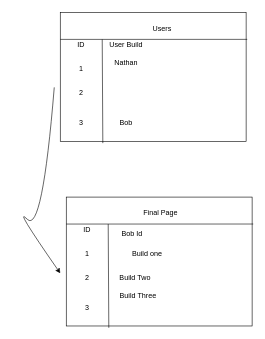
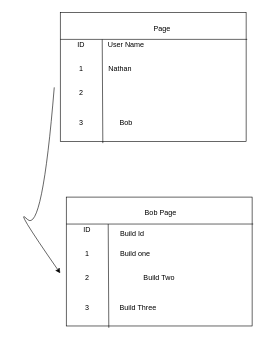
- <mxCell id="3" value="Users" style="text;html=1;strokeColor=none;fillColor=none;align=center;verticalAlign=middle;whiteSpace=wrap;rounded=0;" vertex="1" parent="1"><mxGeometry x="145" y="20" width="250" height="55" as="geometry" /></mxCell>
+ <mxCell id="3" value="Page" style="text;html=1;strokeColor=none;fillColor=none;align=center;verticalAlign=middle;whiteSpace=wrap;rounded=0;" vertex="1" parent="1"><mxGeometry x="145" y="20" width="250" height="55" as="geometry" /></mxCell>
- <mxCell id="5" value="User Build" style="text;html=1;strokeColor=none;fillColor=none;align=center;verticalAlign=middle;whiteSpace=wrap;rounded=0;" vertex="1" parent="1"><mxGeometry x="160" y="65" width="100" height="20" as="geometry" /></mxCell>
+ <mxCell id="5" value="User Name" style="text;html=1;strokeColor=none;fillColor=none;align=center;verticalAlign=middle;whiteSpace=wrap;rounded=0;" vertex="1" parent="1"><mxGeometry x="160" y="65" width="100" height="20" as="geometry" /></mxCell>
- <mxCell id="11" value="Nathan" style="text;html=1;strokeColor=none;fillColor=none;align=center;verticalAlign=middle;whiteSpace=wrap;rounded=0;" vertex="1" parent="1"><mxGeometry x="190" y="95" width="40" height="20" as="geometry" /></mxCell>
+ <mxCell id="11" value="Nathan" style="text;html=1;strokeColor=none;fillColor=none;align=center;verticalAlign=middle;whiteSpace=wrap;rounded=0;" vertex="1" parent="1"><mxGeometry x="180" y="105" width="40" height="20" as="geometry" /></mxCell>
- <mxCell id="23" value="Final Page" style="text;html=1;strokeColor=none;fillColor=none;align=center;verticalAlign=middle;whiteSpace=wrap;rounded=0;" vertex="1" parent="1"><mxGeometry x="235" y="345" width="65" height="20" as="geometry" /></mxCell>
+ <mxCell id="23" value="Bob Page" style="text;html=1;strokeColor=none;fillColor=none;align=center;verticalAlign=middle;whiteSpace=wrap;rounded=0;" vertex="1" parent="1"><mxGeometry x="235" y="345" width="65" height="20" as="geometry" /></mxCell>
- <mxCell id="24" value="Bob Id" style="text;html=1;strokeColor=none;fillColor=none;align=center;verticalAlign=middle;whiteSpace=wrap;rounded=0;" vertex="1" parent="1"><mxGeometry x="190" y="380" width="60" height="20" as="geometry" /></mxCell>
+ <mxCell id="24" value="Build Id" style="text;html=1;strokeColor=none;fillColor=none;align=center;verticalAlign=middle;whiteSpace=wrap;rounded=0;" vertex="1" parent="1"><mxGeometry x="190" y="380" width="60" height="20" as="geometry" /></mxCell>
- <mxCell id="20" value="Build one" style="text;html=1;strokeColor=none;fillColor=none;align=center;verticalAlign=middle;whiteSpace=wrap;rounded=0;" vertex="1" parent="1"><mxGeometry x="210" y="413" width="70" height="20" as="geometry" /></mxCell>
+ <mxCell id="20" value="Build one" style="text;html=1;strokeColor=none;fillColor=none;align=center;verticalAlign=middle;whiteSpace=wrap;rounded=0;" vertex="1" parent="1"><mxGeometry x="190" y="413" width="70" height="20" as="geometry" /></mxCell>
- <mxCell id="21" value="Build Two" style="text;html=1;strokeColor=none;fillColor=none;align=center;verticalAlign=middle;whiteSpace=wrap;rounded=0;" vertex="1" parent="1"><mxGeometry x="190" y="453" width="70" height="20" as="geometry" /></mxCell>
+ <mxCell id="21" value="Build Two" style="text;html=1;strokeColor=none;fillColor=none;align=center;verticalAlign=middle;whiteSpace=wrap;rounded=0;" vertex="1" parent="1"><mxGeometry x="230" y="453" width="70" height="20" as="geometry" /></mxCell>
- <mxCell id="22" value="Build Three" style="text;html=1;strokeColor=none;fillColor=none;align=center;verticalAlign=middle;whiteSpace=wrap;rounded=0;" vertex="1" parent="1"><mxGeometry x="190" y="483" width="80" height="20" as="geometry" /></mxCell>
+ <mxCell id="22" value="Build Three" style="text;html=1;strokeColor=none;fillColor=none;align=center;verticalAlign=middle;whiteSpace=wrap;rounded=0;" vertex="1" parent="1"><mxGeometry x="190" y="503" width="80" height="20" as="geometry" /></mxCell>
